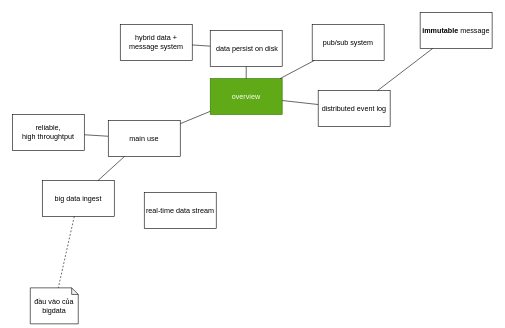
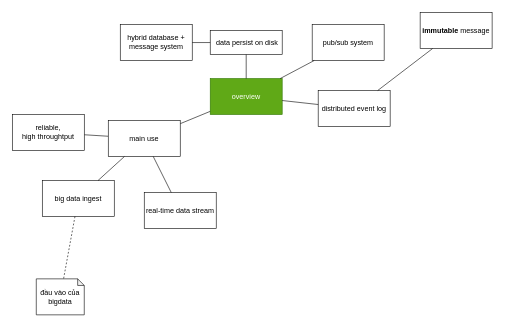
- <mxCell id="7" value="hybrid data + message system" style="whiteSpace=wrap;html=1;" parent="1" vertex="1"><mxGeometry x="200" y="40" width="120" height="60" as="geometry" /></mxCell>
+ <mxCell id="7" value="hybrid database + message system" style="whiteSpace=wrap;html=1;" parent="1" vertex="1"><mxGeometry x="200" y="40" width="120" height="60" as="geometry" /></mxCell>
- <mxCell id="6" value="&amp;nbsp;data persist on disk" style="whiteSpace=wrap;html=1;" parent="1" vertex="1"><mxGeometry x="350" y="50" width="120" height="60" as="geometry" /></mxCell>
+ <mxCell id="6" value="&amp;nbsp;data persist on disk" style="whiteSpace=wrap;html=1;" parent="1" vertex="1"><mxGeometry x="350" y="50" width="120" height="40" as="geometry" /></mxCell>
+ <mxCell id="19" value="" style="endArrow=none;html=1;" parent="1" source="16" target="15" edge="1"><mxGeometry width="50" height="50" relative="1" as="geometry"><mxPoint x="750" y="510" as="sourcePoint" /><mxPoint x="800" y="460" as="targetPoint" /></mxGeometry></mxCell>
- <mxCell id="21" value="đầu vào của bigdata" style="shape=note;whiteSpace=wrap;html=1;backgroundOutline=1;darkOpacity=0.05;size=11;" parent="1" vertex="1"><mxGeometry x="50" y="479" width="80" height="60" as="geometry" /></mxCell>
+ <mxCell id="21" value="đầu vào của bigdata" style="shape=note;whiteSpace=wrap;html=1;backgroundOutline=1;darkOpacity=0.05;size=11;" parent="1" vertex="1"><mxGeometry x="60" y="464" width="80" height="60" as="geometry" /></mxCell>
